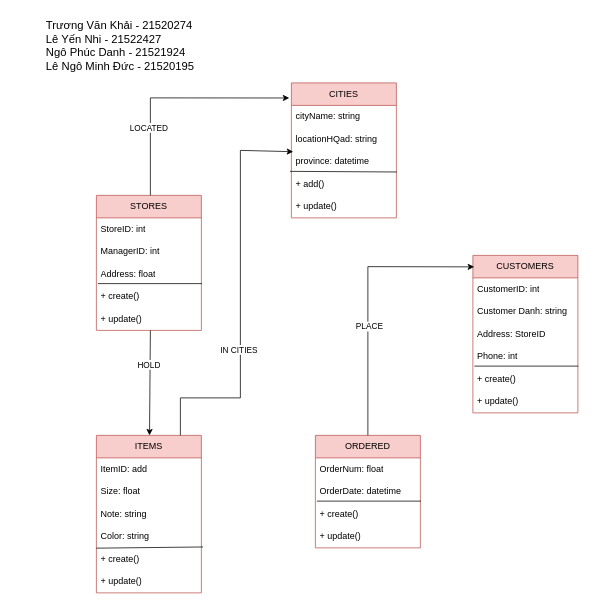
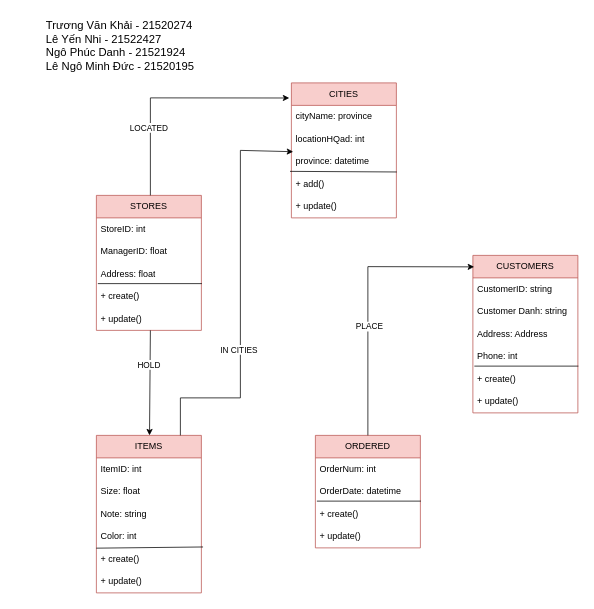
- <mxCell id="20" value="cityName: string" style="text;strokeColor=none;fillColor=none;align=left;verticalAlign=middle;spacingLeft=4;spacingRight=4;overflow=hidden;points=[[0,0.5],[1,0.5]];portConstraint=eastwest;rotatable=0;whiteSpace=wrap;html=1;" parent="19" vertex="1"><mxGeometry y="30" width="140" height="30" as="geometry" /></mxCell>
+ <mxCell id="20" value="cityName: province" style="text;strokeColor=none;fillColor=none;align=left;verticalAlign=middle;spacingLeft=4;spacingRight=4;overflow=hidden;points=[[0,0.5],[1,0.5]];portConstraint=eastwest;rotatable=0;whiteSpace=wrap;html=1;" parent="19" vertex="1"><mxGeometry y="30" width="140" height="30" as="geometry" /></mxCell>
- <mxCell id="21" value="locationHQad: string" style="text;strokeColor=none;fillColor=none;align=left;verticalAlign=middle;spacingLeft=4;spacingRight=4;overflow=hidden;points=[[0,0.5],[1,0.5]];portConstraint=eastwest;rotatable=0;whiteSpace=wrap;html=1;" parent="19" vertex="1"><mxGeometry y="60" width="140" height="30" as="geometry" /></mxCell>
+ <mxCell id="21" value="locationHQad: int" style="text;strokeColor=none;fillColor=none;align=left;verticalAlign=middle;spacingLeft=4;spacingRight=4;overflow=hidden;points=[[0,0.5],[1,0.5]];portConstraint=eastwest;rotatable=0;whiteSpace=wrap;html=1;" parent="19" vertex="1"><mxGeometry y="60" width="140" height="30" as="geometry" /></mxCell>
- <mxCell id="4" value="ManagerID: int" style="text;strokeColor=none;fillColor=none;align=left;verticalAlign=middle;spacingLeft=4;spacingRight=4;overflow=hidden;points=[[0,0.5],[1,0.5]];portConstraint=eastwest;rotatable=0;whiteSpace=wrap;html=1;" parent="2" vertex="1"><mxGeometry y="60" width="140" height="30" as="geometry" /></mxCell>
+ <mxCell id="4" value="ManagerID: float" style="text;strokeColor=none;fillColor=none;align=left;verticalAlign=middle;spacingLeft=4;spacingRight=4;overflow=hidden;points=[[0,0.5],[1,0.5]];portConstraint=eastwest;rotatable=0;whiteSpace=wrap;html=1;" parent="2" vertex="1"><mxGeometry y="60" width="140" height="30" as="geometry" /></mxCell>
- <mxCell id="33" value="CustomerID: int" style="text;strokeColor=none;fillColor=none;align=left;verticalAlign=middle;spacingLeft=4;spacingRight=4;overflow=hidden;points=[[0,0.5],[1,0.5]];portConstraint=eastwest;rotatable=0;whiteSpace=wrap;html=1;" parent="32" vertex="1"><mxGeometry y="30" width="140" height="30" as="geometry" /></mxCell>
+ <mxCell id="33" value="CustomerID: string" style="text;strokeColor=none;fillColor=none;align=left;verticalAlign=middle;spacingLeft=4;spacingRight=4;overflow=hidden;points=[[0,0.5],[1,0.5]];portConstraint=eastwest;rotatable=0;whiteSpace=wrap;html=1;" parent="32" vertex="1"><mxGeometry y="30" width="140" height="30" as="geometry" /></mxCell>
- <mxCell id="35" value="Address: StoreID" style="text;strokeColor=none;fillColor=none;align=left;verticalAlign=middle;spacingLeft=4;spacingRight=4;overflow=hidden;points=[[0,0.5],[1,0.5]];portConstraint=eastwest;rotatable=0;whiteSpace=wrap;html=1;" parent="32" vertex="1"><mxGeometry y="90" width="140" height="30" as="geometry" /></mxCell>
+ <mxCell id="35" value="Address: Address" style="text;strokeColor=none;fillColor=none;align=left;verticalAlign=middle;spacingLeft=4;spacingRight=4;overflow=hidden;points=[[0,0.5],[1,0.5]];portConstraint=eastwest;rotatable=0;whiteSpace=wrap;html=1;" parent="32" vertex="1"><mxGeometry y="90" width="140" height="30" as="geometry" /></mxCell>
- <mxCell id="12" value="ItemID: add" style="text;strokeColor=none;fillColor=none;align=left;verticalAlign=middle;spacingLeft=4;spacingRight=4;overflow=hidden;points=[[0,0.5],[1,0.5]];portConstraint=eastwest;rotatable=0;whiteSpace=wrap;html=1;" parent="11" vertex="1"><mxGeometry y="30" width="140" height="30" as="geometry" /></mxCell>
+ <mxCell id="12" value="ItemID: int" style="text;strokeColor=none;fillColor=none;align=left;verticalAlign=middle;spacingLeft=4;spacingRight=4;overflow=hidden;points=[[0,0.5],[1,0.5]];portConstraint=eastwest;rotatable=0;whiteSpace=wrap;html=1;" parent="11" vertex="1"><mxGeometry y="30" width="140" height="30" as="geometry" /></mxCell>
- <mxCell id="27" value="OrderNum: float" style="text;strokeColor=none;fillColor=none;align=left;verticalAlign=middle;spacingLeft=4;spacingRight=4;overflow=hidden;points=[[0,0.5],[1,0.5]];portConstraint=eastwest;rotatable=0;whiteSpace=wrap;html=1;" parent="26" vertex="1"><mxGeometry y="30" width="140" height="30" as="geometry" /></mxCell>
+ <mxCell id="27" value="OrderNum: int" style="text;strokeColor=none;fillColor=none;align=left;verticalAlign=middle;spacingLeft=4;spacingRight=4;overflow=hidden;points=[[0,0.5],[1,0.5]];portConstraint=eastwest;rotatable=0;whiteSpace=wrap;html=1;" parent="26" vertex="1"><mxGeometry y="30" width="140" height="30" as="geometry" /></mxCell>
- <mxCell id="15" value="Color: string" style="text;strokeColor=none;fillColor=none;align=left;verticalAlign=middle;spacingLeft=4;spacingRight=4;overflow=hidden;points=[[0,0.5],[1,0.5]];portConstraint=eastwest;rotatable=0;whiteSpace=wrap;html=1;" parent="11" vertex="1"><mxGeometry y="120" width="140" height="30" as="geometry" /></mxCell>
+ <mxCell id="15" value="Color: int" style="text;strokeColor=none;fillColor=none;align=left;verticalAlign=middle;spacingLeft=4;spacingRight=4;overflow=hidden;points=[[0,0.5],[1,0.5]];portConstraint=eastwest;rotatable=0;whiteSpace=wrap;html=1;" parent="11" vertex="1"><mxGeometry y="120" width="140" height="30" as="geometry" /></mxCell>
